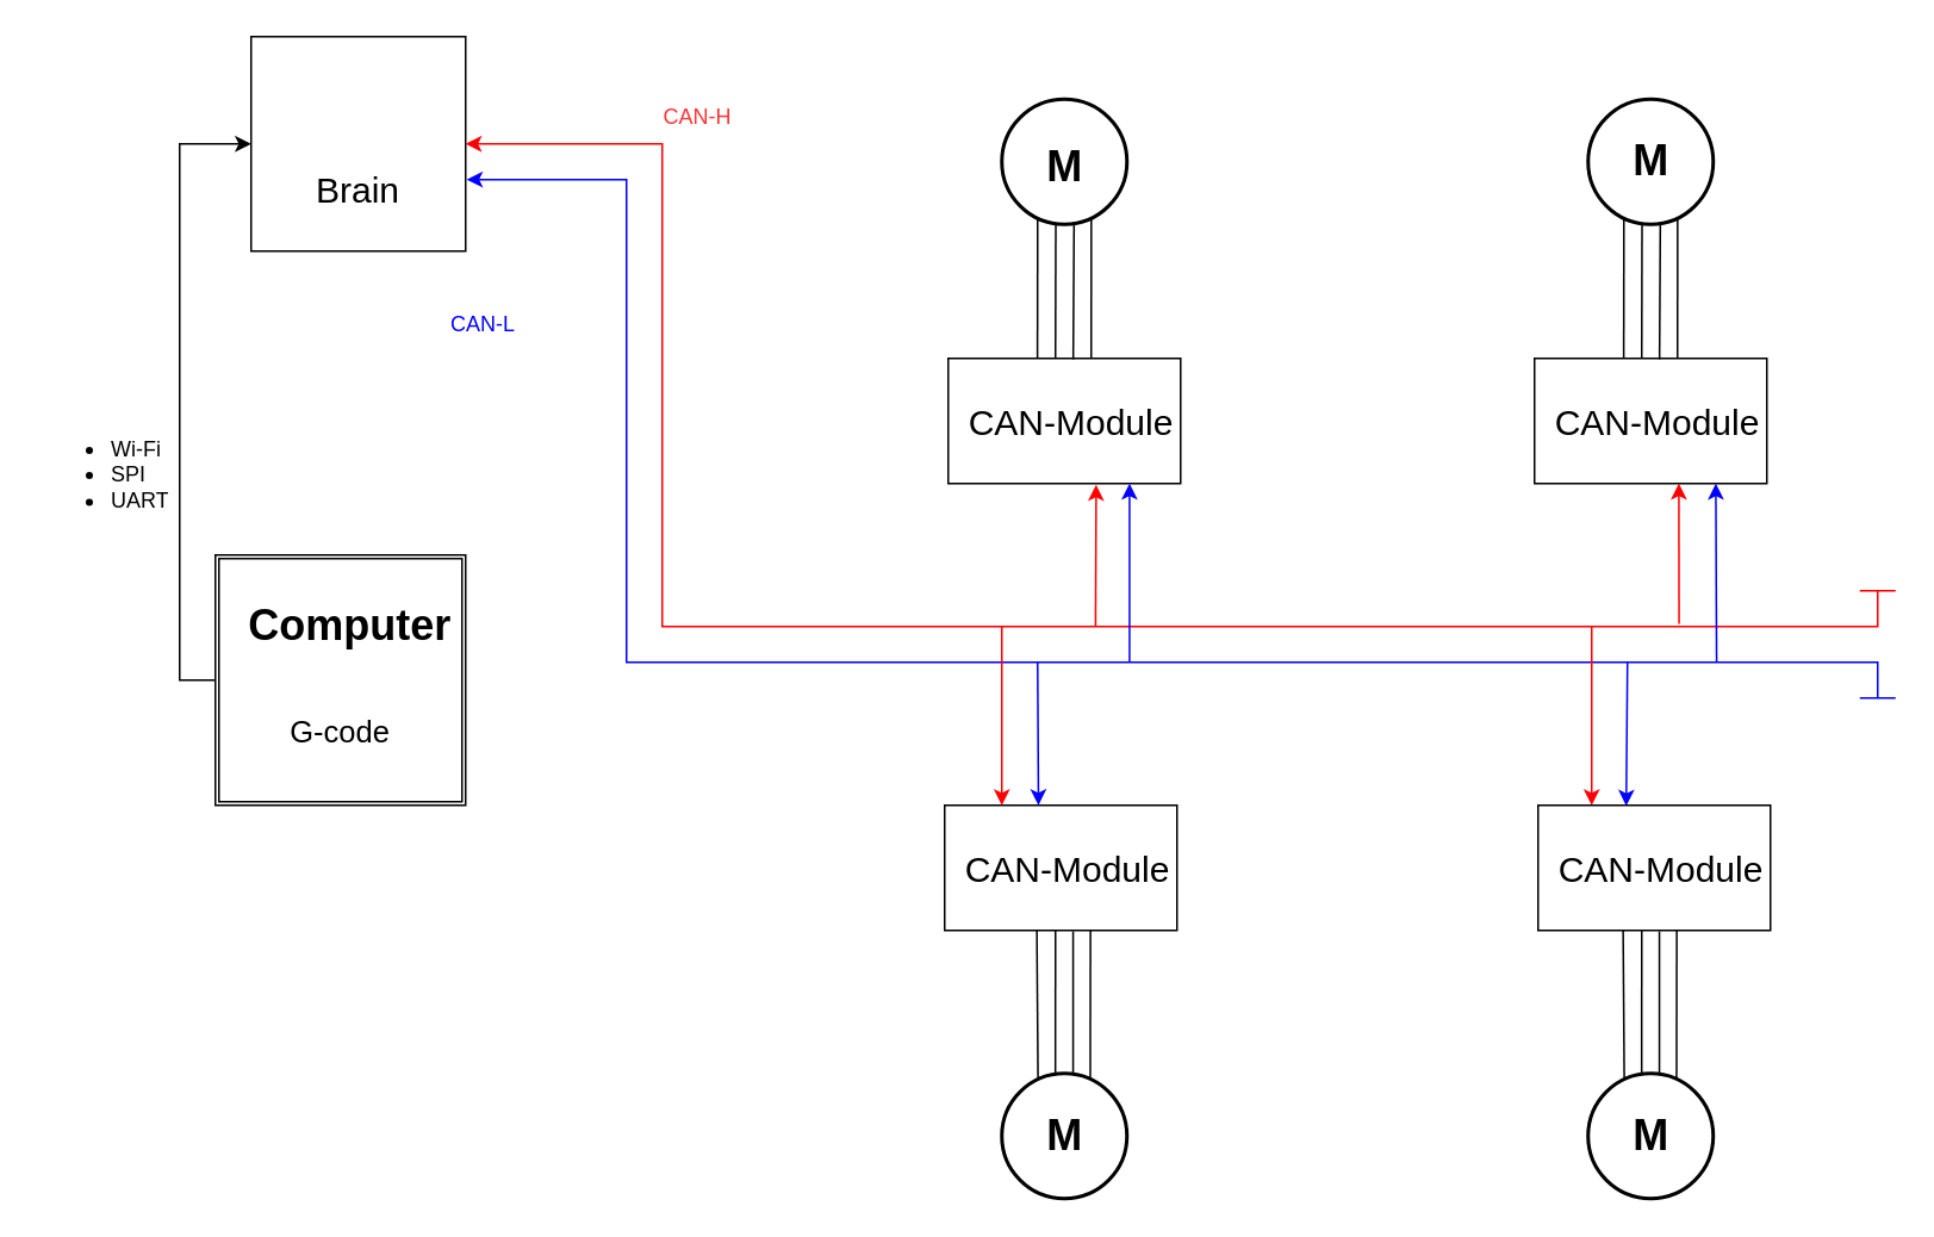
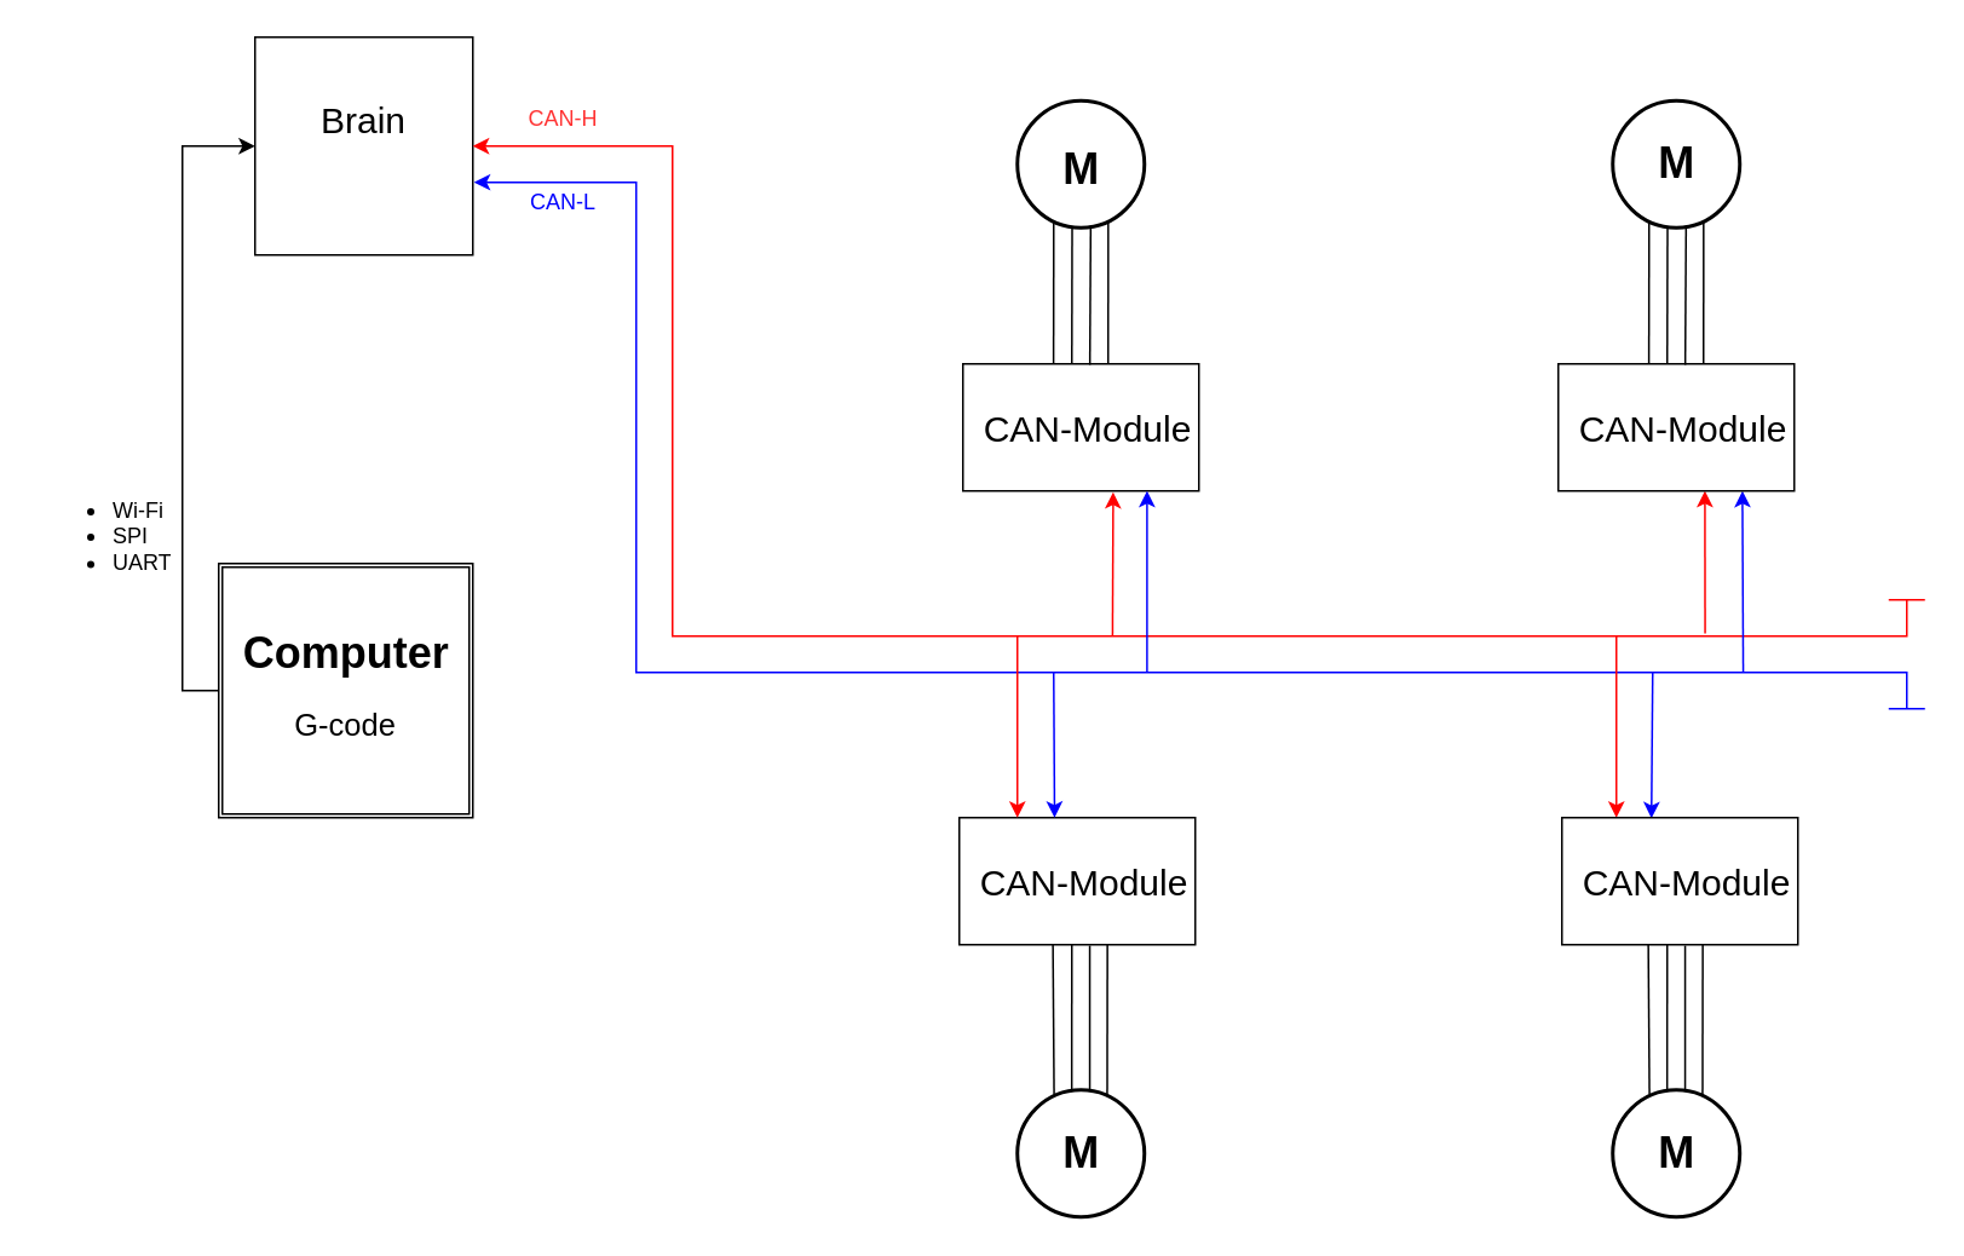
- <mxCell id="53" value="&lt;font color=&quot;#ff3333&quot;&gt;CAN-H&lt;/font&gt;" style="text;html=1;align=center;verticalAlign=middle;whiteSpace=wrap;rounded=0;" vertex="1" parent="1"><mxGeometry x="360" y="55" width="60" height="20" as="geometry" /></mxCell>
+ <mxCell id="53" value="&lt;font color=&quot;#ff3333&quot;&gt;CAN-H&lt;/font&gt;" style="text;html=1;align=center;verticalAlign=middle;whiteSpace=wrap;rounded=0;" vertex="1" parent="1"><mxGeometry x="280" y="55" width="60" height="20" as="geometry" /></mxCell>
- <mxCell id="3" value="Brain" style="text;html=1;strokeColor=none;fillColor=none;align=center;verticalAlign=middle;whiteSpace=wrap;rounded=0;fontSize=20;" vertex="1" parent="1"><mxGeometry x="165" y="85" width="70" height="40" as="geometry" /></mxCell>
+ <mxCell id="3" value="Brain" style="text;html=1;strokeColor=none;fillColor=none;align=center;verticalAlign=middle;whiteSpace=wrap;rounded=0;fontSize=20;" vertex="1" parent="1"><mxGeometry x="165" y="45" width="70" height="40" as="geometry" /></mxCell>
- <mxCell id="54" value="&lt;font color=&quot;#0000ff&quot;&gt;CAN-L&lt;/font&gt;" style="text;html=1;strokeColor=none;fillColor=none;align=center;verticalAlign=middle;whiteSpace=wrap;rounded=0;" vertex="1" parent="1"><mxGeometry x="240" y="172.5" width="60" height="17.5" as="geometry" /></mxCell>
+ <mxCell id="54" value="&lt;font color=&quot;#0000ff&quot;&gt;CAN-L&lt;/font&gt;" style="text;html=1;strokeColor=none;fillColor=none;align=center;verticalAlign=middle;whiteSpace=wrap;rounded=0;" vertex="1" parent="1"><mxGeometry x="280" y="102.5" width="60" height="17.5" as="geometry" /></mxCell>
- <mxCell id="52" value="&lt;ul&gt;&lt;li&gt;&lt;span style=&quot;background-color: initial;&quot;&gt;Wi-Fi&lt;/span&gt;&lt;br&gt;&lt;/li&gt;&lt;li&gt;SPI&lt;/li&gt;&lt;li&gt;UART&lt;/li&gt;&lt;/ul&gt;" style="text;strokeColor=none;fillColor=none;html=1;whiteSpace=wrap;verticalAlign=middle;overflow=hidden;" vertex="1" parent="1"><mxGeometry x="20" y="225" width="90" height="80" as="geometry" /></mxCell>
+ <mxCell id="52" value="&lt;ul&gt;&lt;li&gt;&lt;span style=&quot;background-color: initial;&quot;&gt;Wi-Fi&lt;/span&gt;&lt;br&gt;&lt;/li&gt;&lt;li&gt;SPI&lt;/li&gt;&lt;li&gt;UART&lt;/li&gt;&lt;/ul&gt;" style="text;strokeColor=none;fillColor=none;html=1;whiteSpace=wrap;verticalAlign=middle;overflow=hidden;" vertex="1" parent="1"><mxGeometry x="20" y="255" width="90" height="80" as="geometry" /></mxCell>
- <mxCell id="7" value="Computer" style="text;strokeColor=none;fillColor=none;html=1;fontSize=24;fontStyle=1;verticalAlign=middle;align=center;" vertex="1" parent="1"><mxGeometry x="145" y="330" width="100" height="40" as="geometry" /></mxCell>
+ <mxCell id="7" value="Computer" style="text;strokeColor=none;fillColor=none;html=1;fontSize=24;fontStyle=1;verticalAlign=middle;align=center;" vertex="1" parent="1"><mxGeometry x="140" y="340" width="100" height="40" as="geometry" /></mxCell>
- <mxCell id="51" value="&lt;font style=&quot;font-size: 17px;&quot;&gt;G-code&lt;/font&gt;" style="text;html=1;strokeColor=none;fillColor=none;align=center;verticalAlign=middle;whiteSpace=wrap;rounded=0;" vertex="1" parent="1"><mxGeometry x="150" y="390" width="80" height="40" as="geometry" /></mxCell>
+ <mxCell id="51" value="&lt;font style=&quot;font-size: 17px;&quot;&gt;G-code&lt;/font&gt;" style="text;html=1;strokeColor=none;fillColor=none;align=center;verticalAlign=middle;whiteSpace=wrap;rounded=0;" vertex="1" parent="1"><mxGeometry x="150" y="380" width="80" height="40" as="geometry" /></mxCell>
